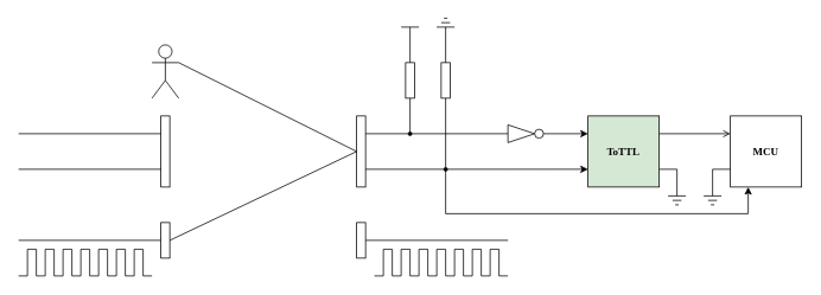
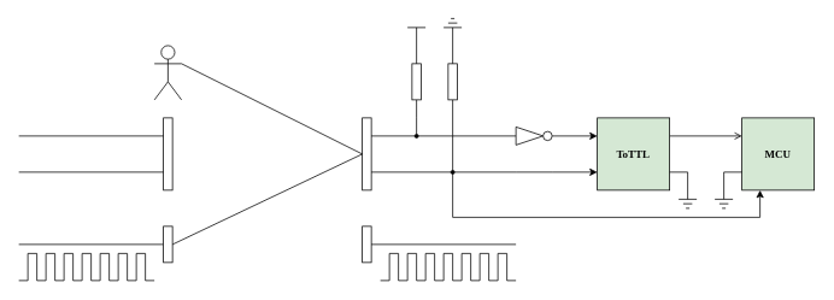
- <mxCell id="49" value="MCU" style="rounded=0;whiteSpace=wrap;html=1;fontFamily=Sarasa Fixed SC;fontStyle=1" parent="1" vertex="1"><mxGeometry x="820" y="130" width="80" height="80" as="geometry" /></mxCell>
+ <mxCell id="49" value="MCU" style="rounded=0;whiteSpace=wrap;html=1;fontFamily=Sarasa Fixed SC;fontStyle=1;fillColor=#d5e8d4;" parent="1" vertex="1"><mxGeometry x="820" y="130" width="80" height="80" as="geometry" /></mxCell>
